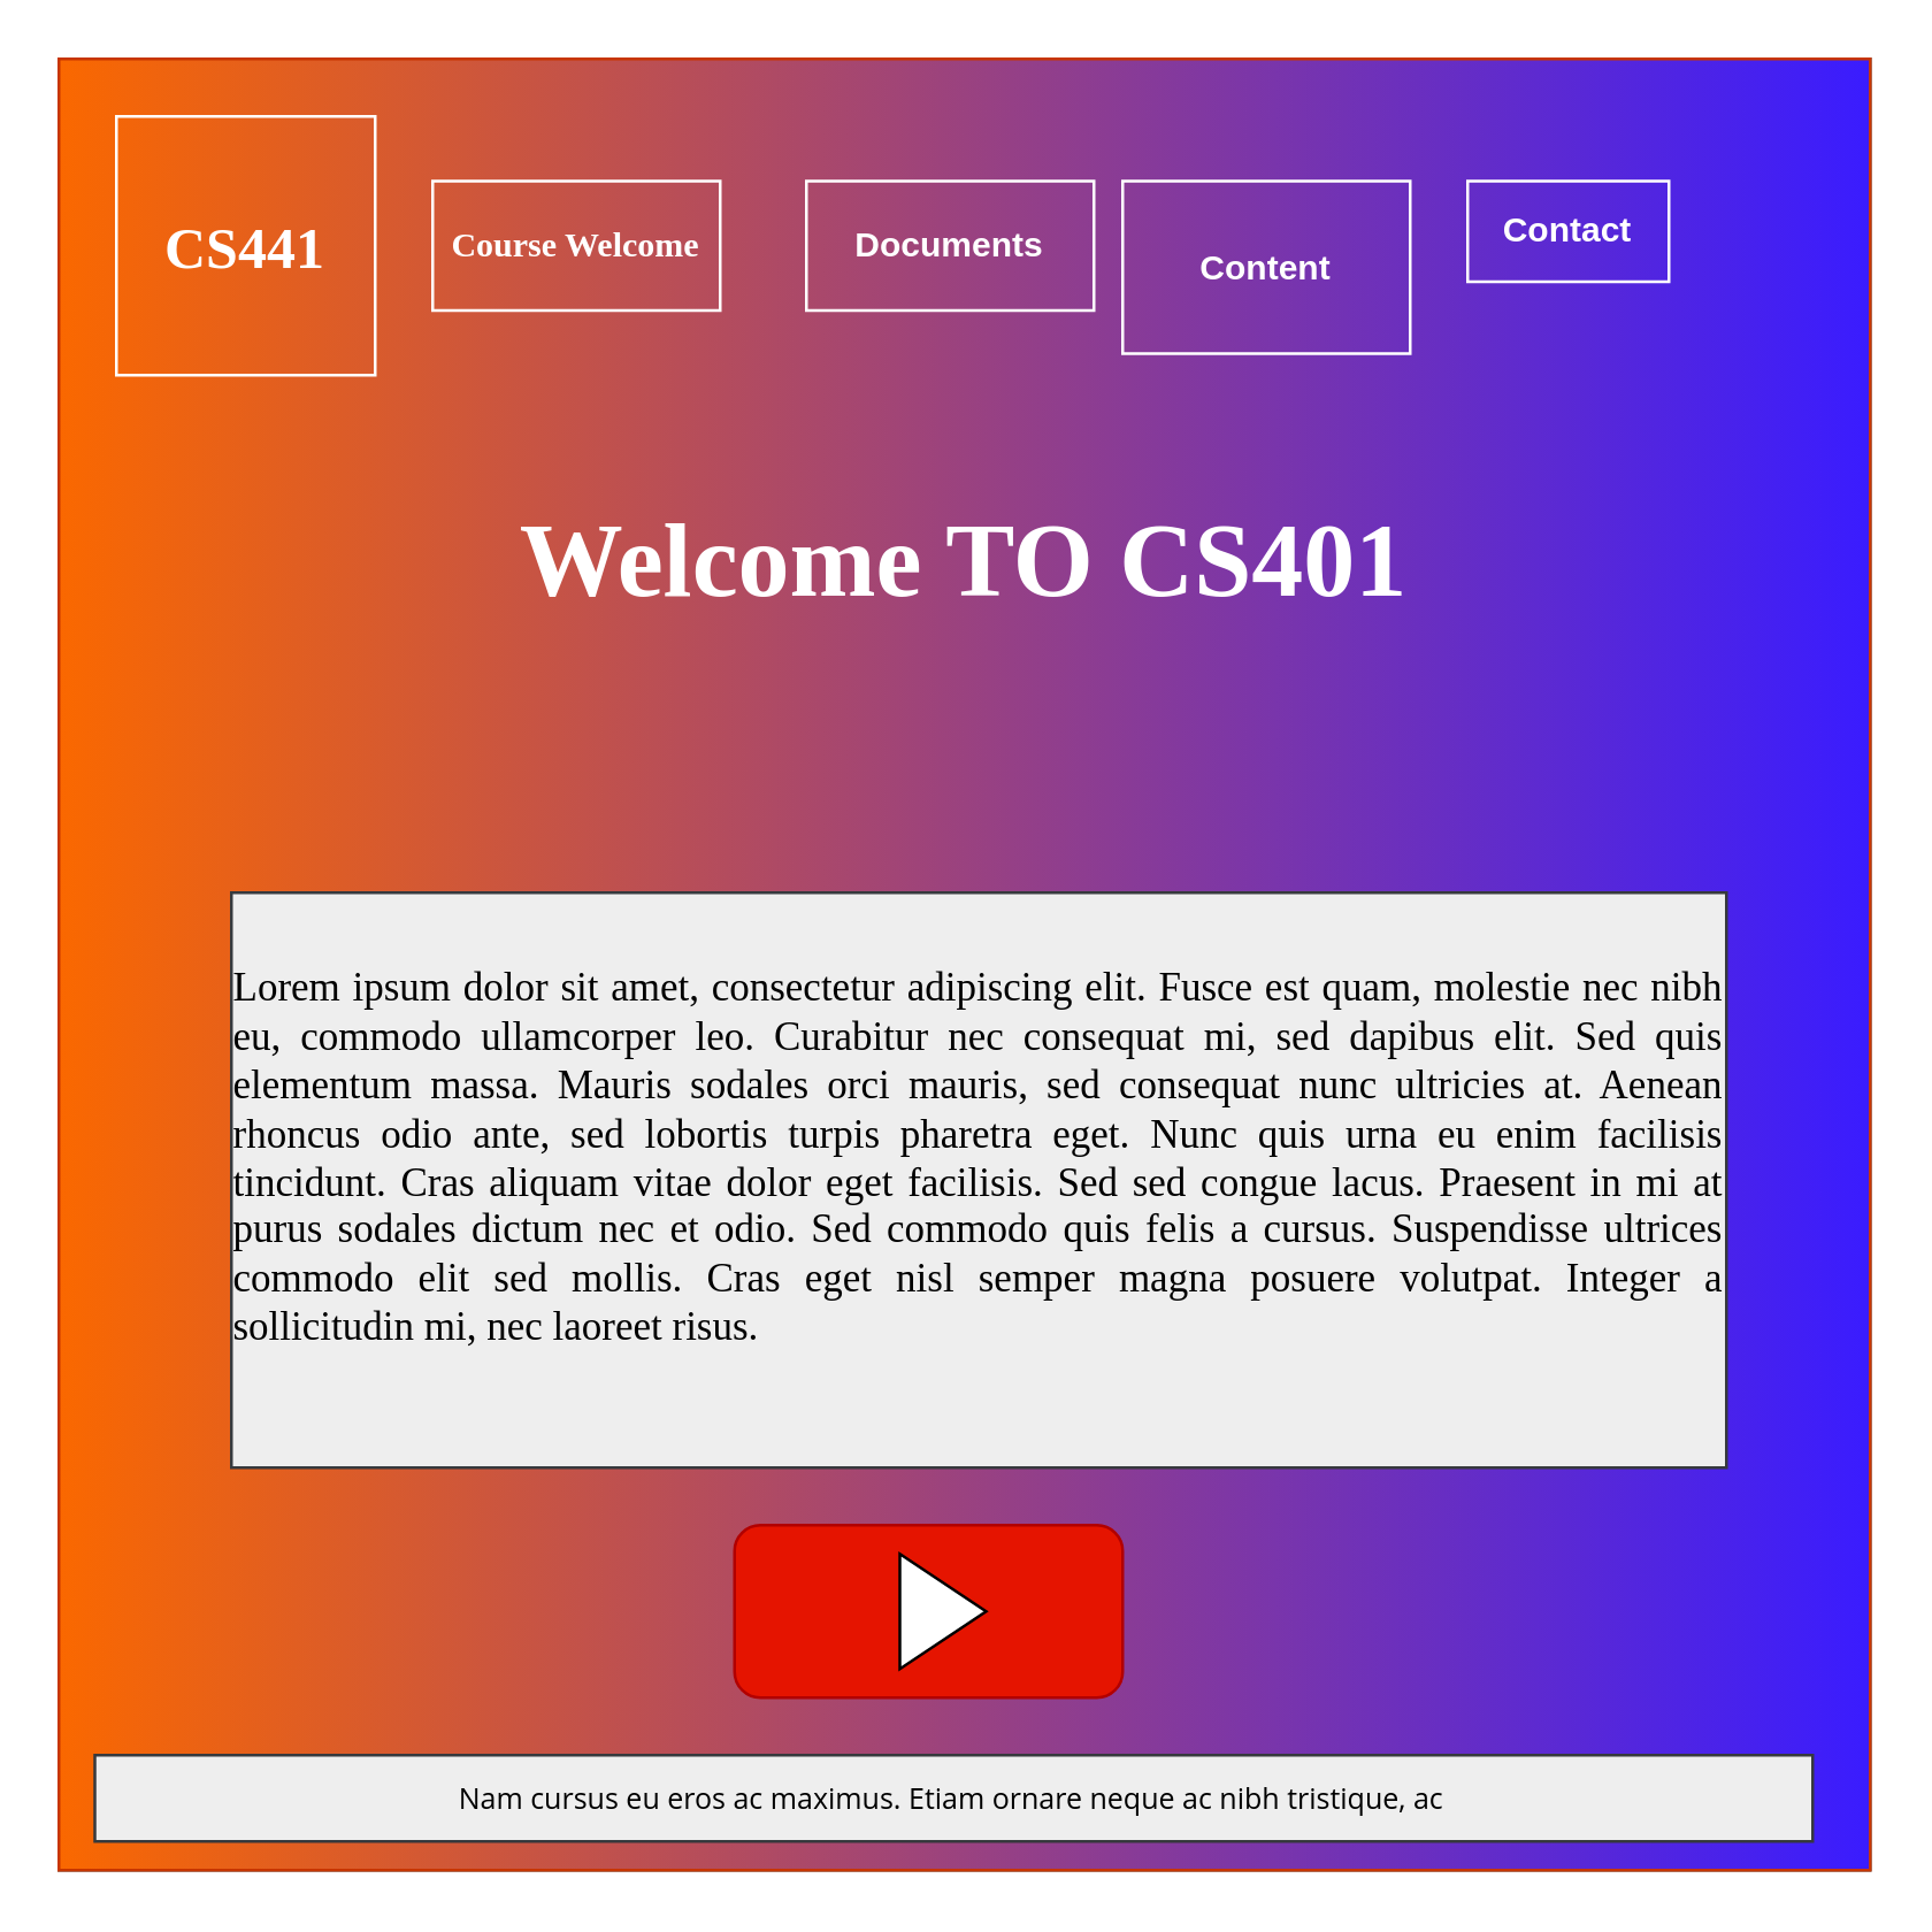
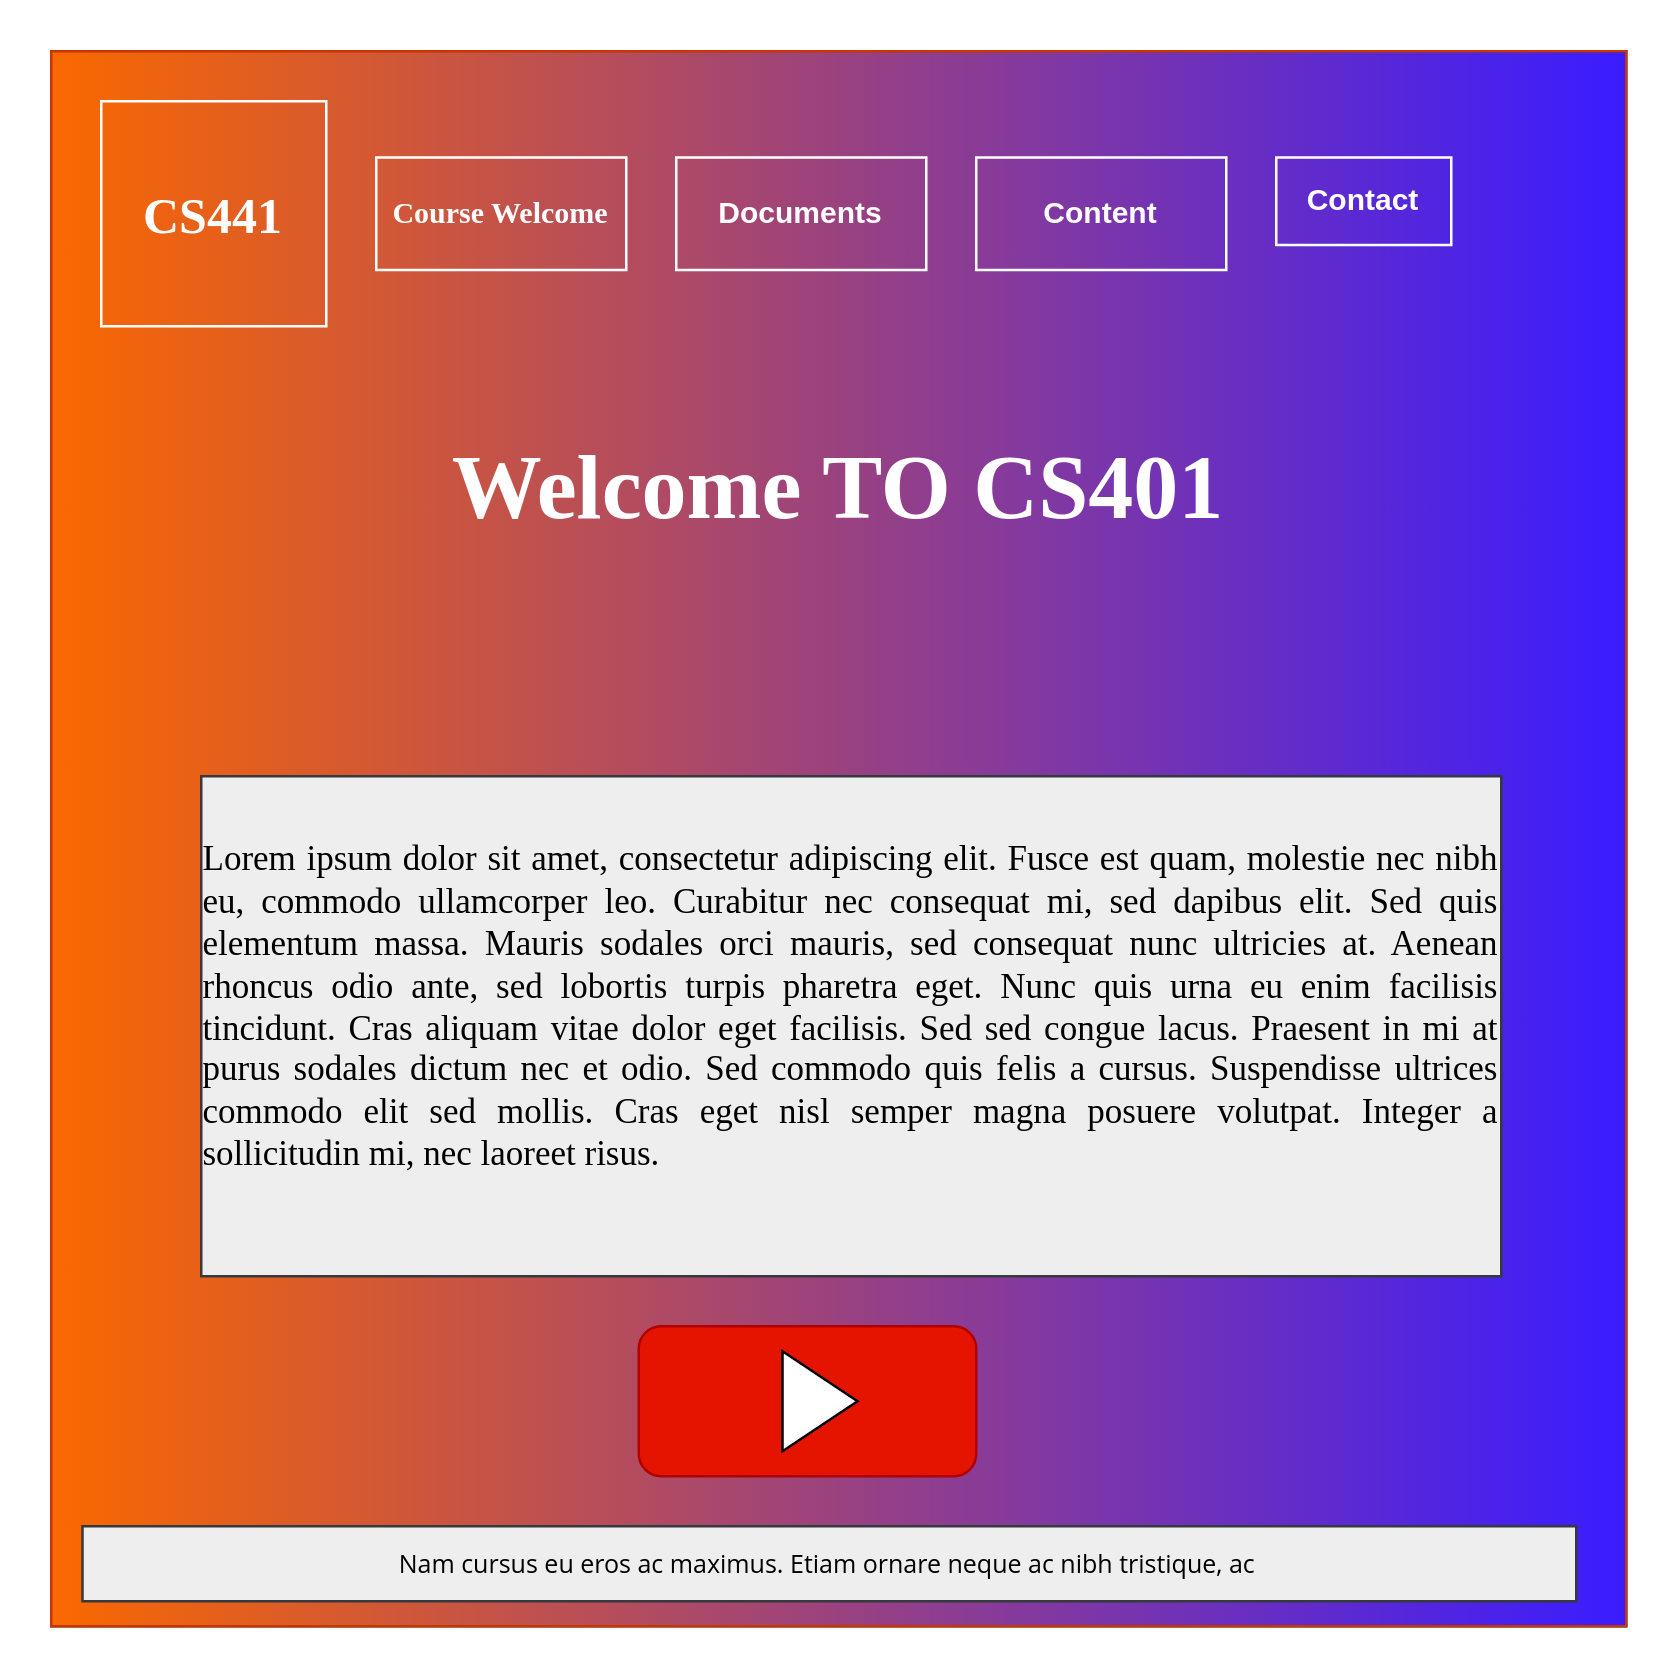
- <mxCell id="7" value="&lt;b&gt;&lt;font color=&quot;#ffffff&quot;&gt;Documents&lt;/font&gt;&lt;/b&gt;" style="rounded=0;whiteSpace=wrap;html=1;strokeColor=#FFFFFF;fillColor=none;" parent="1" vertex="1"><mxGeometry x="280" y="62.5" width="100" height="45" as="geometry" /></mxCell>
+ <mxCell id="7" value="&lt;b&gt;&lt;font color=&quot;#ffffff&quot;&gt;Documents&lt;/font&gt;&lt;/b&gt;" style="rounded=0;whiteSpace=wrap;html=1;strokeColor=#FFFFFF;fillColor=none;" parent="1" vertex="1"><mxGeometry x="270" y="62.5" width="100" height="45" as="geometry" /></mxCell>
- <mxCell id="8" value="&lt;b&gt;&lt;font color=&quot;#ffffff&quot;&gt;Content&lt;/font&gt;&lt;/b&gt;" style="rounded=0;whiteSpace=wrap;html=1;strokeColor=#FFFFFF;fillColor=none;" parent="1" vertex="1"><mxGeometry x="390" y="62.5" width="100" height="60" as="geometry" /></mxCell>
+ <mxCell id="8" value="&lt;b&gt;&lt;font color=&quot;#ffffff&quot;&gt;Content&lt;/font&gt;&lt;/b&gt;" style="rounded=0;whiteSpace=wrap;html=1;strokeColor=#FFFFFF;fillColor=none;" parent="1" vertex="1"><mxGeometry x="390" y="62.5" width="100" height="45" as="geometry" /></mxCell>
